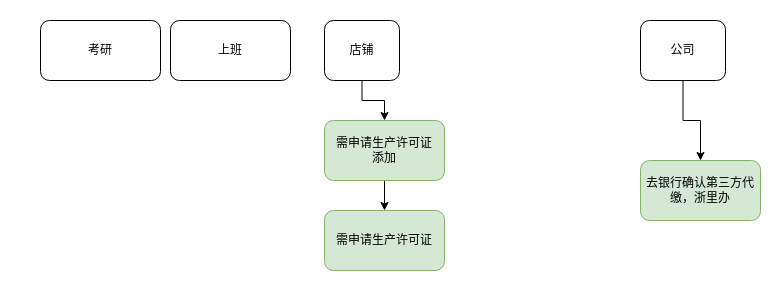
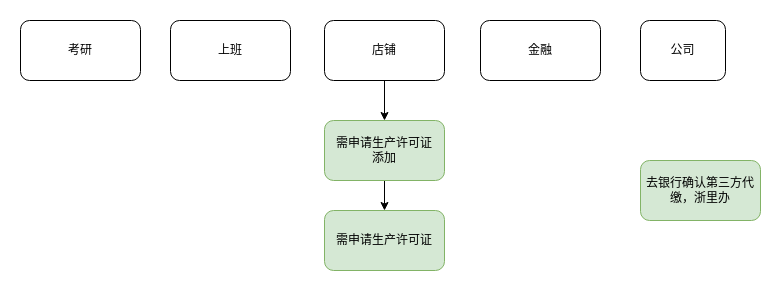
- <mxCell id="2" value="考研" style="rounded=1;whiteSpace=wrap;html=1;" vertex="1" parent="1"><mxGeometry x="40" y="20" width="120" height="60" as="geometry" /></mxCell>
+ <mxCell id="2" value="考研" style="rounded=1;whiteSpace=wrap;html=1;" vertex="1" parent="1"><mxGeometry x="20" y="20" width="120" height="60" as="geometry" /></mxCell>
- <mxCell id="5" value="店铺" style="rounded=1;whiteSpace=wrap;html=1;" vertex="1" parent="1"><mxGeometry x="324" y="20" width="75" height="60" as="geometry" /></mxCell>
+ <mxCell id="5" value="店铺" style="rounded=1;whiteSpace=wrap;html=1;" vertex="1" parent="1"><mxGeometry x="324" y="20" width="120" height="60" as="geometry" /></mxCell>
+ <mxCell id="6" value="金融" style="rounded=1;whiteSpace=wrap;html=1;" vertex="1" parent="1"><mxGeometry x="480" y="20" width="120" height="60" as="geometry" /></mxCell>
- <mxCell id="10" value="" style="edgeStyle=orthogonalEdgeStyle;rounded=0;orthogonalLoop=1;jettySize=auto;html=1;" edge="1" parent="1" source="11" target="12"><mxGeometry relative="1" as="geometry" /></mxCell>
